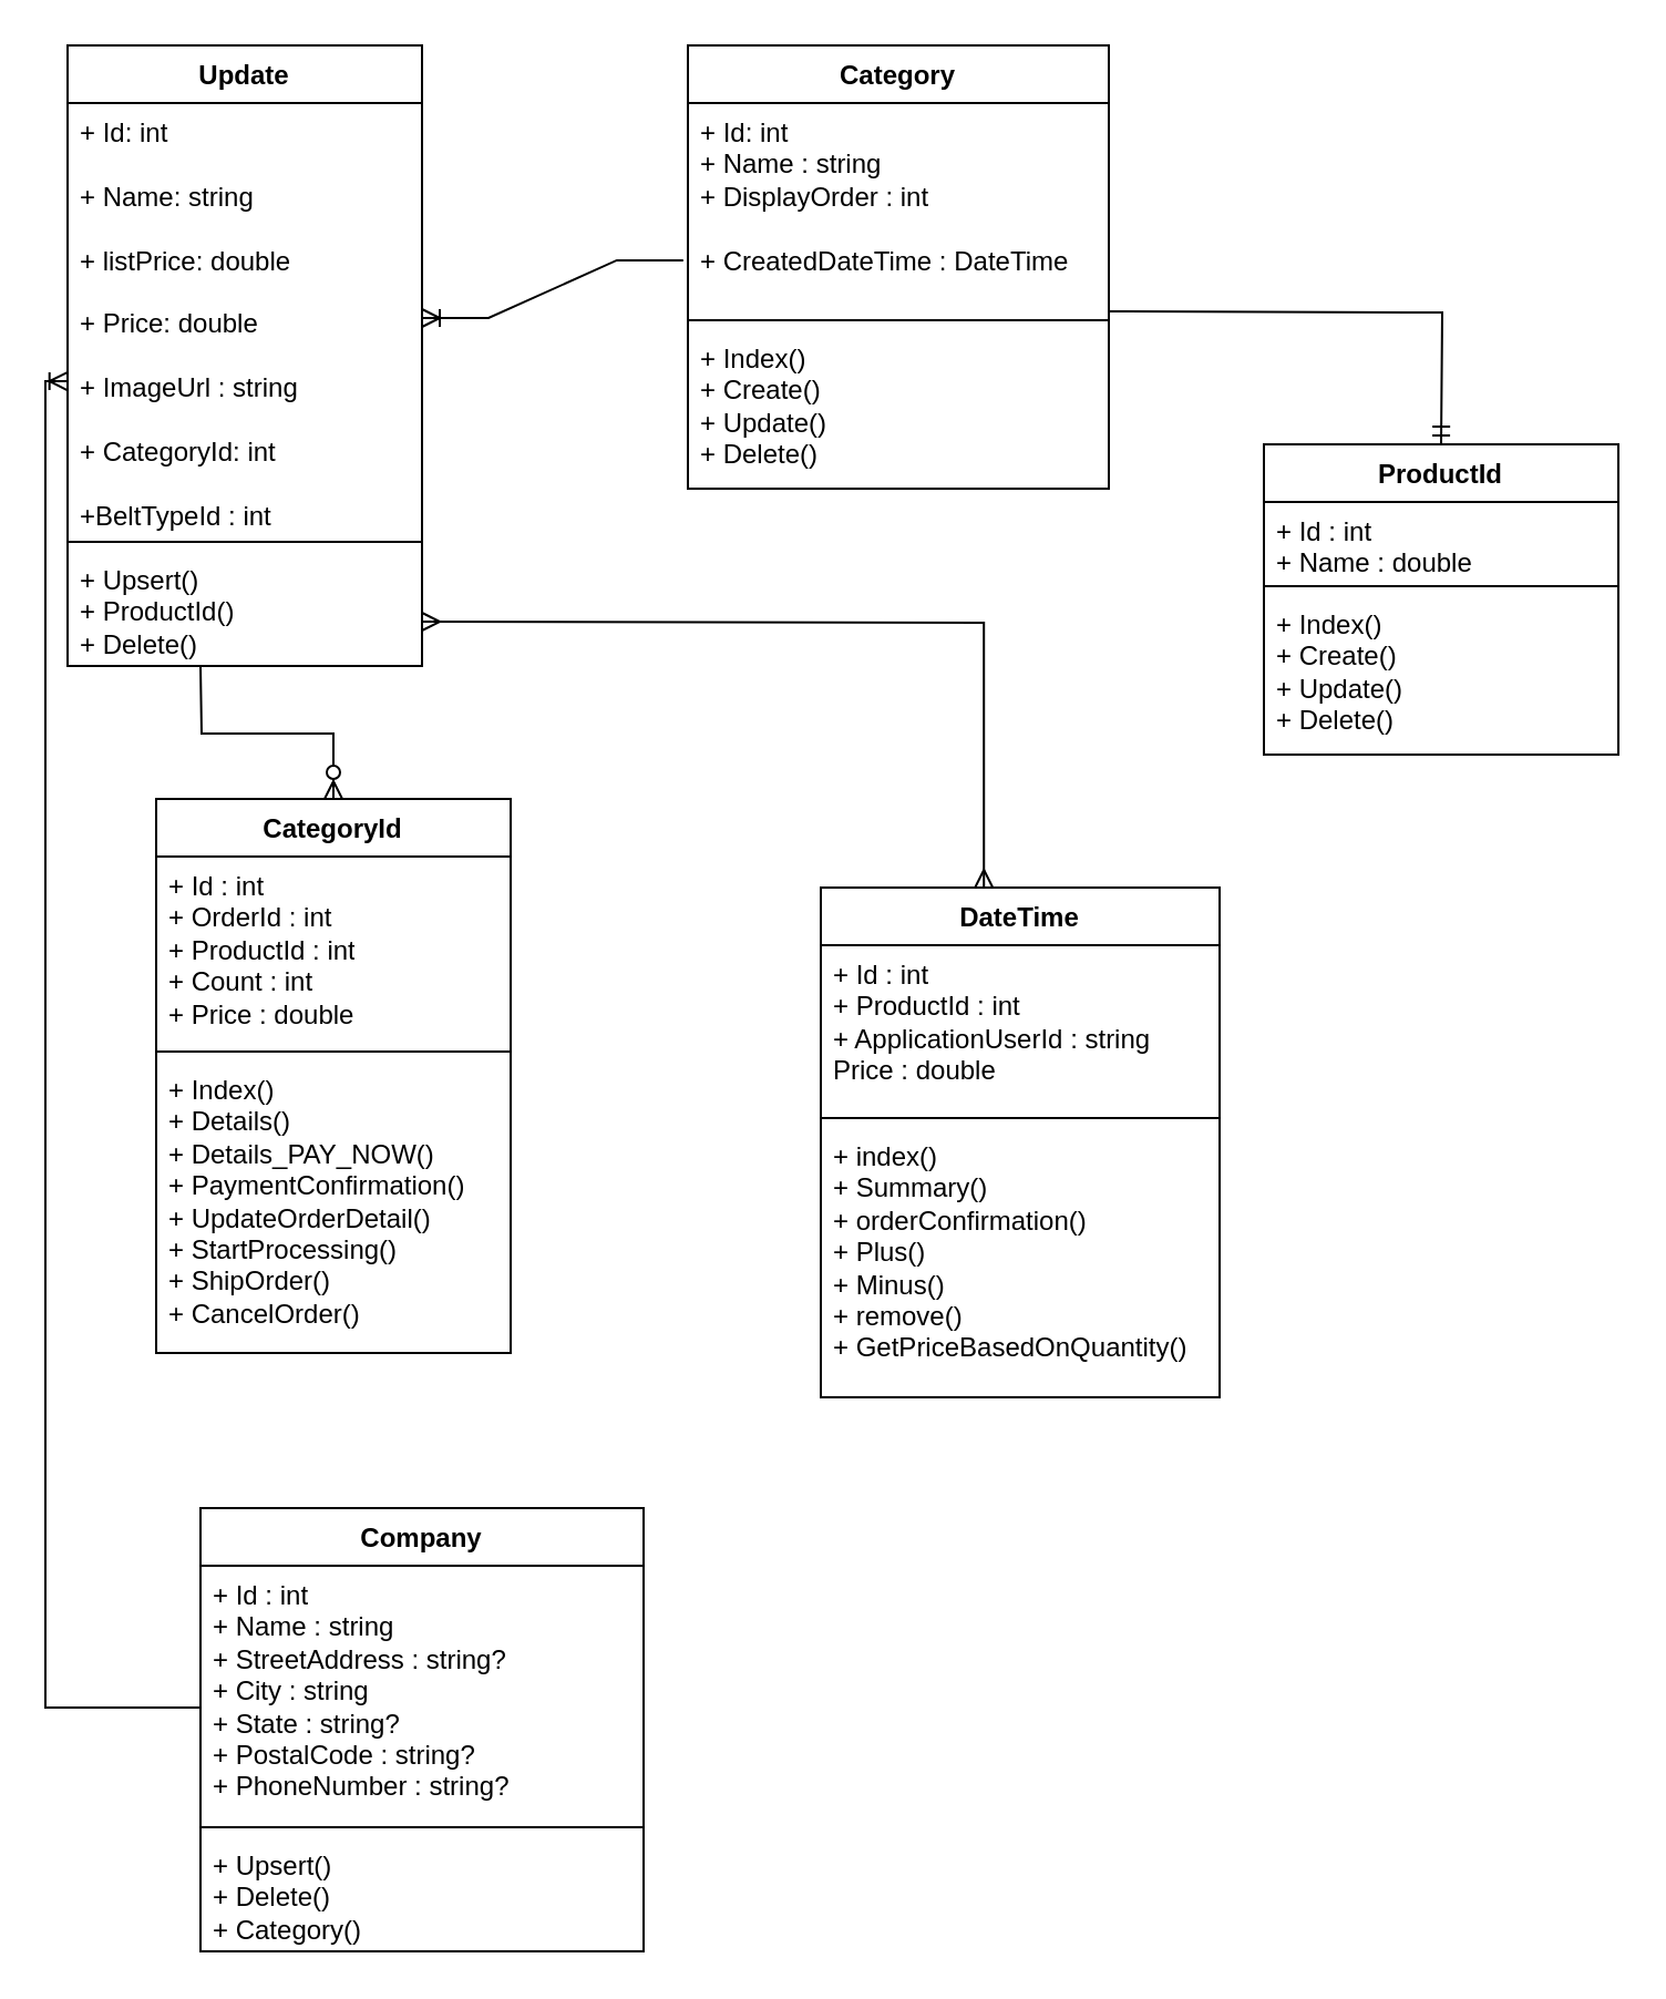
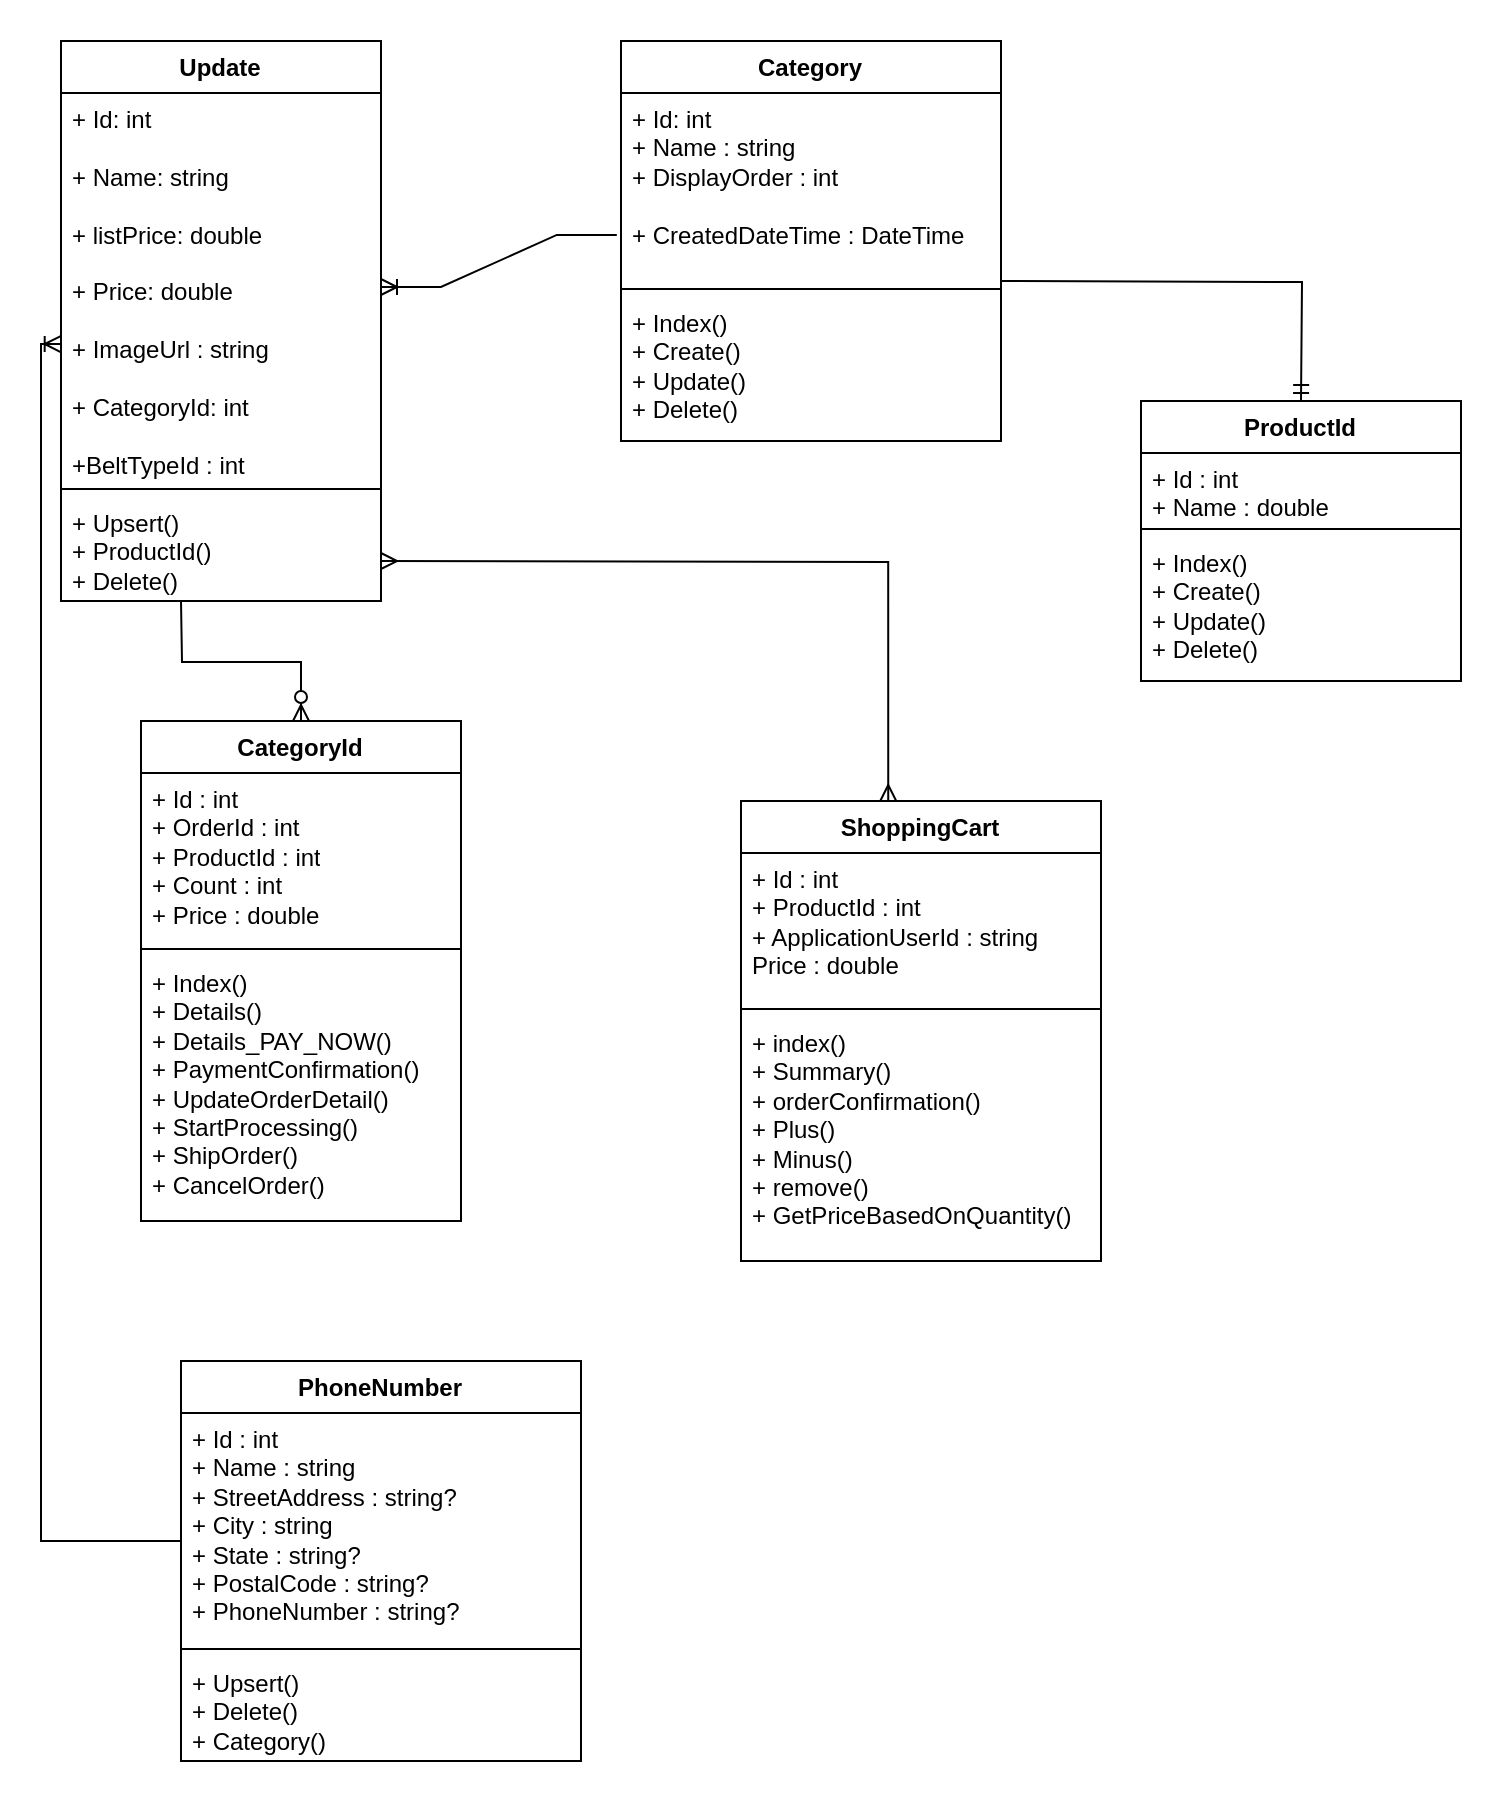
- <mxCell id="19" value="DateTime" style="swimlane;fontStyle=1;align=center;verticalAlign=top;childLayout=stackLayout;horizontal=1;startSize=26;horizontalStack=0;resizeParent=1;resizeParentMax=0;resizeLast=0;collapsible=1;marginBottom=0;whiteSpace=wrap;html=1;" vertex="1" parent="1"><mxGeometry x="370" y="400" width="180" height="230" as="geometry" /></mxCell>
+ <mxCell id="19" value="ShoppingCart" style="swimlane;fontStyle=1;align=center;verticalAlign=top;childLayout=stackLayout;horizontal=1;startSize=26;horizontalStack=0;resizeParent=1;resizeParentMax=0;resizeLast=0;collapsible=1;marginBottom=0;whiteSpace=wrap;html=1;" vertex="1" parent="1"><mxGeometry x="370" y="400" width="180" height="230" as="geometry" /></mxCell>
- <mxCell id="26" value="Company" style="swimlane;fontStyle=1;align=center;verticalAlign=top;childLayout=stackLayout;horizontal=1;startSize=26;horizontalStack=0;resizeParent=1;resizeParentMax=0;resizeLast=0;collapsible=1;marginBottom=0;whiteSpace=wrap;html=1;" vertex="1" parent="1"><mxGeometry x="90" y="680" width="200" height="200" as="geometry" /></mxCell>
+ <mxCell id="26" value="PhoneNumber" style="swimlane;fontStyle=1;align=center;verticalAlign=top;childLayout=stackLayout;horizontal=1;startSize=26;horizontalStack=0;resizeParent=1;resizeParentMax=0;resizeLast=0;collapsible=1;marginBottom=0;whiteSpace=wrap;html=1;" vertex="1" parent="1"><mxGeometry x="90" y="680" width="200" height="200" as="geometry" /></mxCell>
